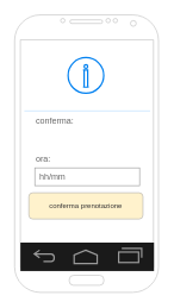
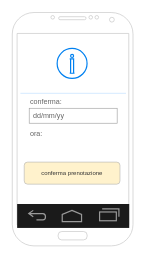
+ <mxCell id="7" value="dd/mm/yy" style="strokeWidth=1;shadow=0;dashed=0;align=center;html=1;shape=mxgraph.mockup.forms.rrect;rSize=0;strokeColor=#999999;fontColor=#666666;align=left;spacingLeft=5;resizeWidth=1;" vertex="1" parent="1"><mxGeometry x="48.3" y="180" width="147" height="25" as="geometry" /></mxCell>
- <mxCell id="9" value="hh/mm" style="strokeWidth=1;shadow=0;dashed=0;align=center;html=1;shape=mxgraph.mockup.forms.rrect;rSize=0;strokeColor=#999999;fontColor=#666666;align=left;spacingLeft=5;resizeWidth=1;" vertex="1" parent="1"><mxGeometry x="48.3" y="235" width="147" height="25" as="geometry" /></mxCell>
